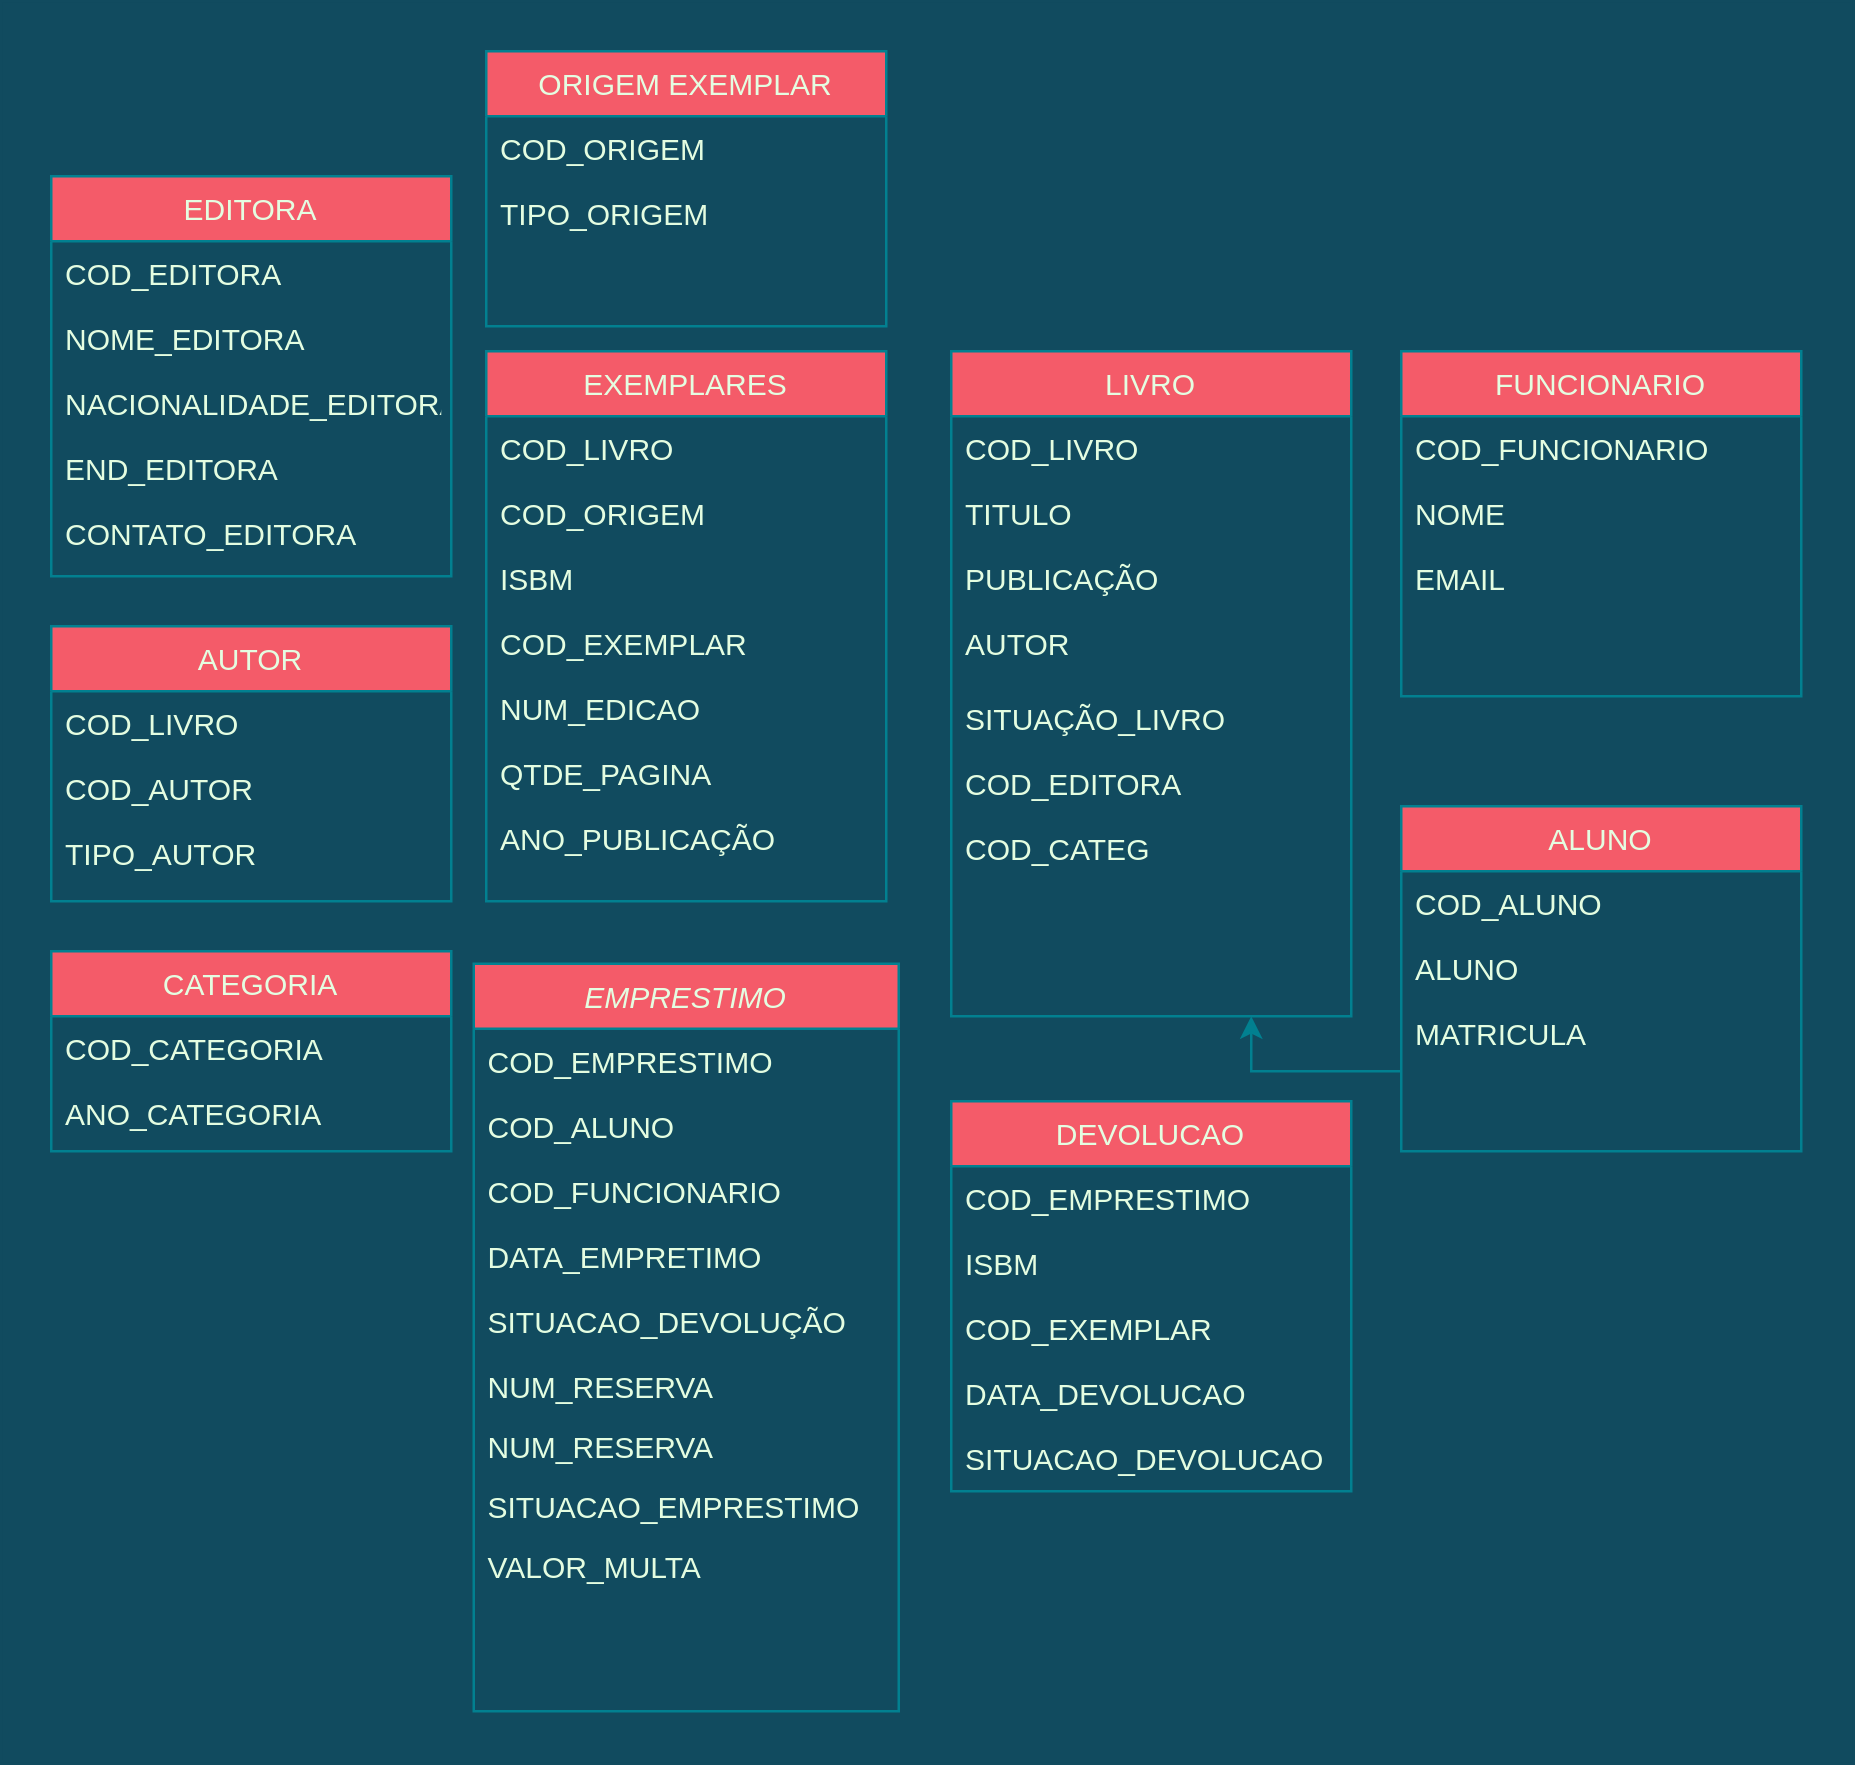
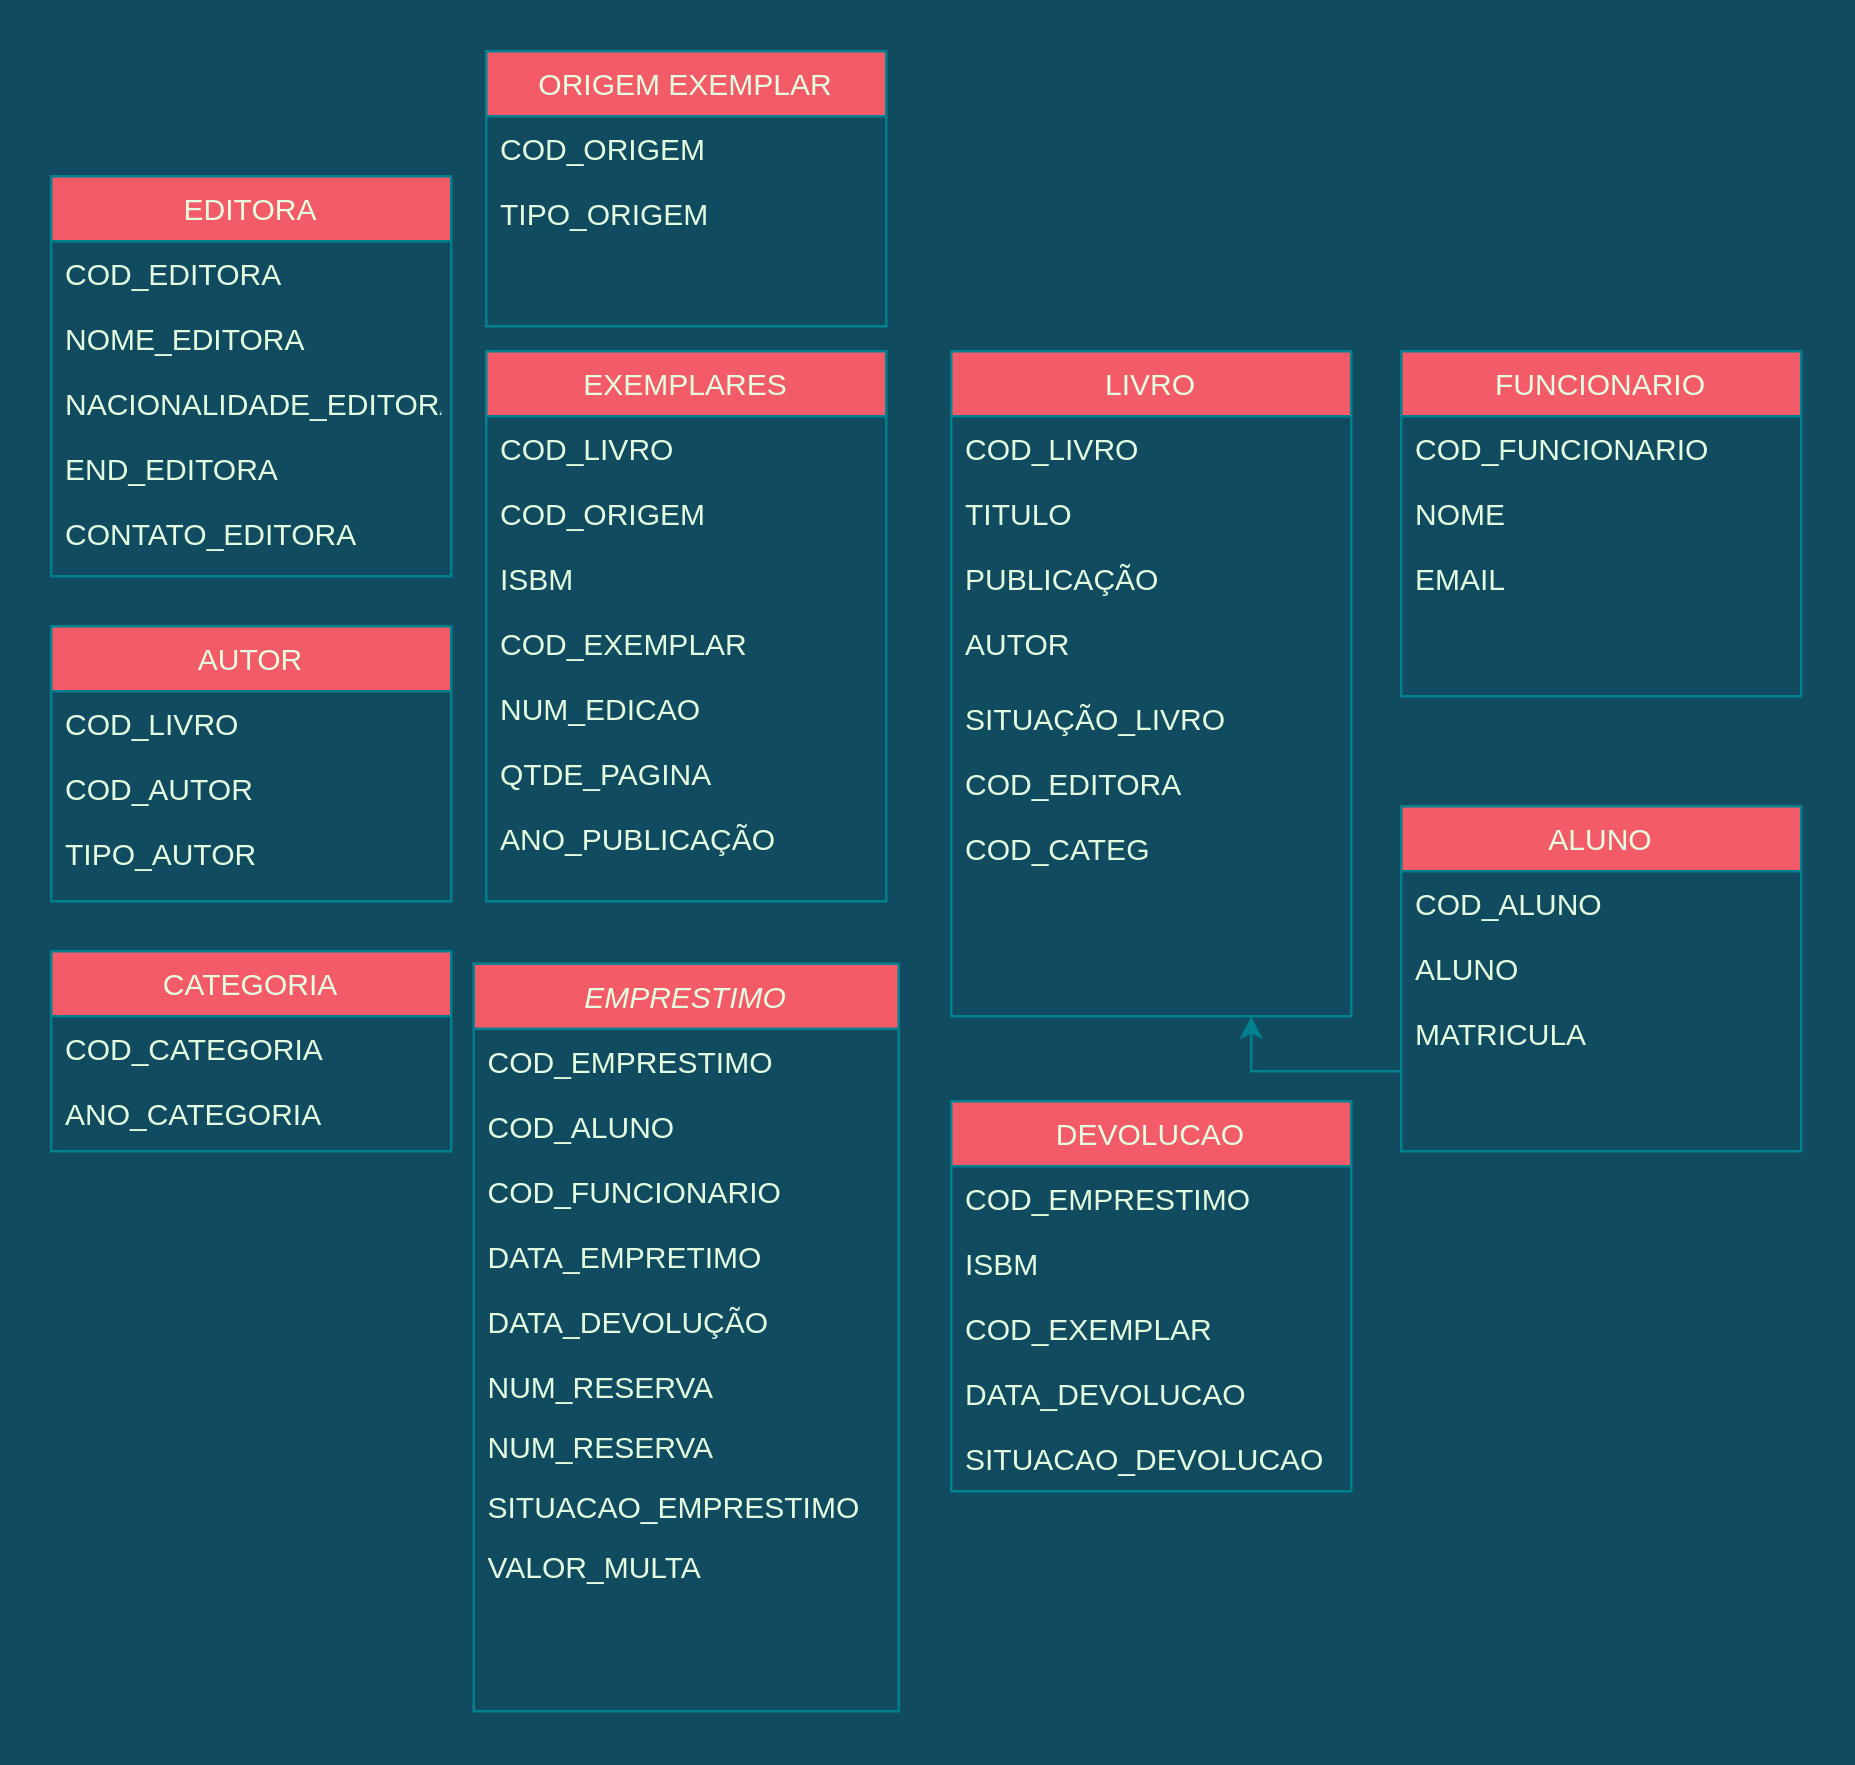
- <mxCell id="7" value="SITUACAO_DEVOLUÇÃO" style="text;align=left;verticalAlign=top;spacingLeft=4;spacingRight=4;overflow=hidden;rotatable=0;points=[[0,0.5],[1,0.5]];portConstraint=eastwest;rounded=0;shadow=0;html=0;fontColor=#E4FDE1;" vertex="1" parent="2"><mxGeometry y="130" width="170" height="26" as="geometry" /></mxCell>
+ <mxCell id="7" value="DATA_DEVOLUÇÃO" style="text;align=left;verticalAlign=top;spacingLeft=4;spacingRight=4;overflow=hidden;rotatable=0;points=[[0,0.5],[1,0.5]];portConstraint=eastwest;rounded=0;shadow=0;html=0;fontColor=#E4FDE1;" vertex="1" parent="2"><mxGeometry y="130" width="170" height="26" as="geometry" /></mxCell>
